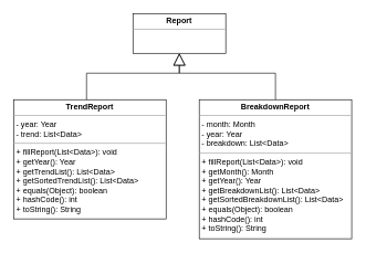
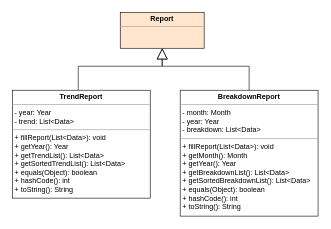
- <mxCell id="2" value="&lt;p style=&quot;margin: 0px ; margin-top: 4px ; text-align: center&quot;&gt;&lt;b&gt;Report&lt;/b&gt;&lt;/p&gt;&lt;hr size=&quot;1&quot;&gt;&lt;div style=&quot;height: 2px&quot;&gt;&lt;/div&gt;" style="verticalAlign=top;align=left;overflow=fill;fontSize=12;fontFamily=Helvetica;html=1;" vertex="1" parent="1"><mxGeometry x="200" y="20" width="140" height="60" as="geometry" /></mxCell>
+ <mxCell id="2" value="&lt;p style=&quot;margin: 0px ; margin-top: 4px ; text-align: center&quot;&gt;&lt;b&gt;Report&lt;/b&gt;&lt;/p&gt;&lt;hr size=&quot;1&quot;&gt;&lt;div style=&quot;height: 2px&quot;&gt;&lt;/div&gt;" style="verticalAlign=top;align=left;overflow=fill;fontSize=12;fontFamily=Helvetica;html=1;fillColor=#ffe6cc;" vertex="1" parent="1"><mxGeometry x="200" y="20" width="140" height="60" as="geometry" /></mxCell>
